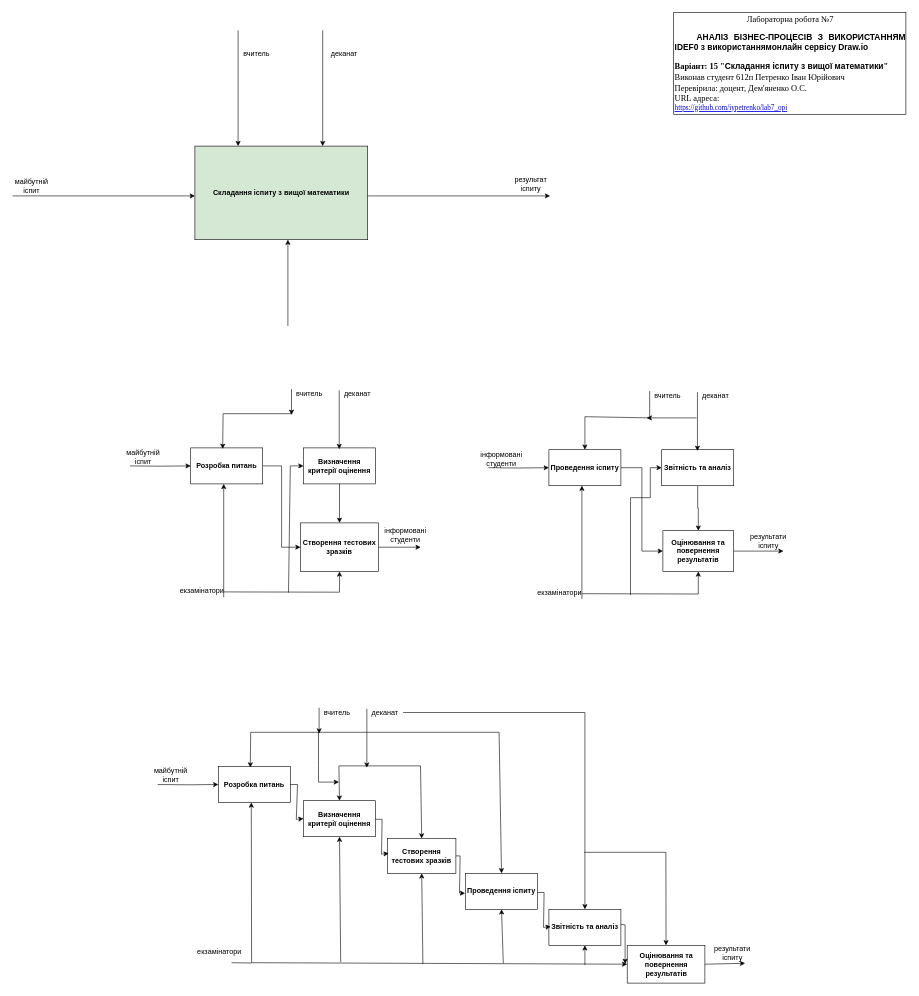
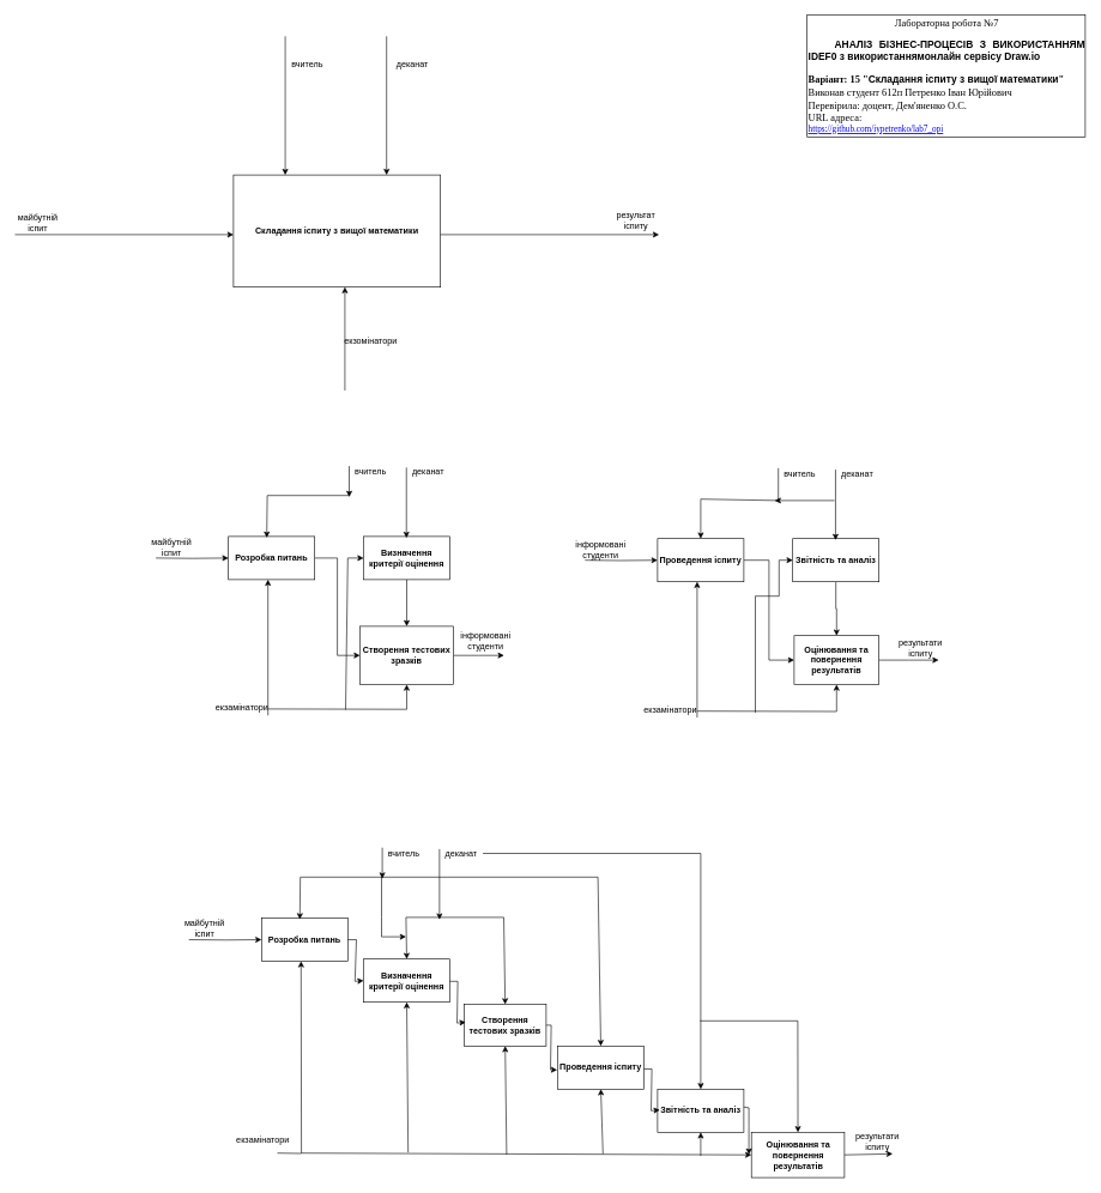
- <mxCell id="2" value="&lt;b&gt;Складання іспиту з вищої математики&lt;/b&gt;" style="rounded=0;whiteSpace=wrap;html=1;fillColor=#d5e8d4;" parent="1" vertex="1"><mxGeometry x="324" y="243" width="288" height="156" as="geometry" /></mxCell>
+ <mxCell id="2" value="&lt;b&gt;Складання іспиту з вищої математики&lt;/b&gt;" style="rounded=0;whiteSpace=wrap;html=1;" parent="1" vertex="1"><mxGeometry x="324" y="243" width="288" height="156" as="geometry" /></mxCell>
+ <mxCell id="10" value="екзомінатори" style="text;html=1;strokeColor=none;fillColor=none;align=center;verticalAlign=middle;whiteSpace=wrap;rounded=0;" parent="1" vertex="1"><mxGeometry x="485" y="459" width="60" height="30" as="geometry" /></mxCell>
